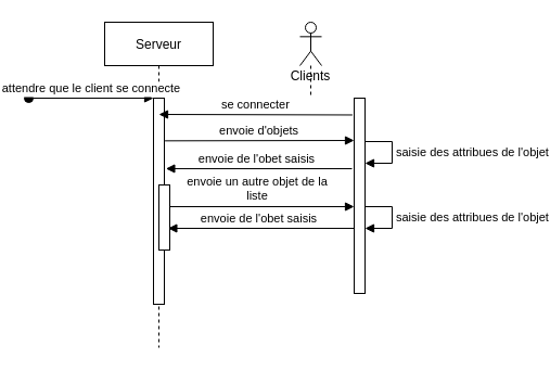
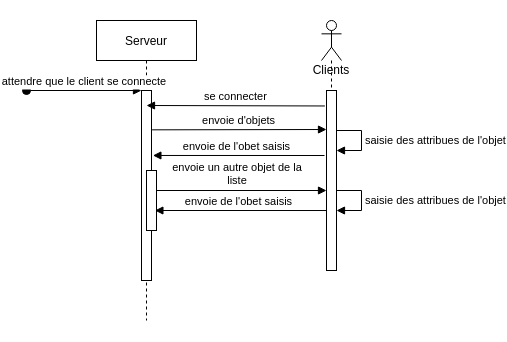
- <mxCell id="6" value="Clients" style="shape=umlLifeline;participant=umlActor;perimeter=lifelinePerimeter;whiteSpace=wrap;html=1;container=1;collapsible=0;recursiveResize=0;verticalAlign=top;spacingTop=36;outlineConnect=0;" parent="1" vertex="1"><mxGeometry x="200" y="20" width="20" height="70" as="geometry" /></mxCell>
+ <mxCell id="6" value="Clients" style="shape=umlLifeline;participant=umlActor;perimeter=lifelinePerimeter;whiteSpace=wrap;html=1;container=1;collapsible=0;recursiveResize=0;verticalAlign=top;spacingTop=36;outlineConnect=0;" parent="1" vertex="1"><mxGeometry x="245" y="20" width="20" height="70" as="geometry" /></mxCell>
